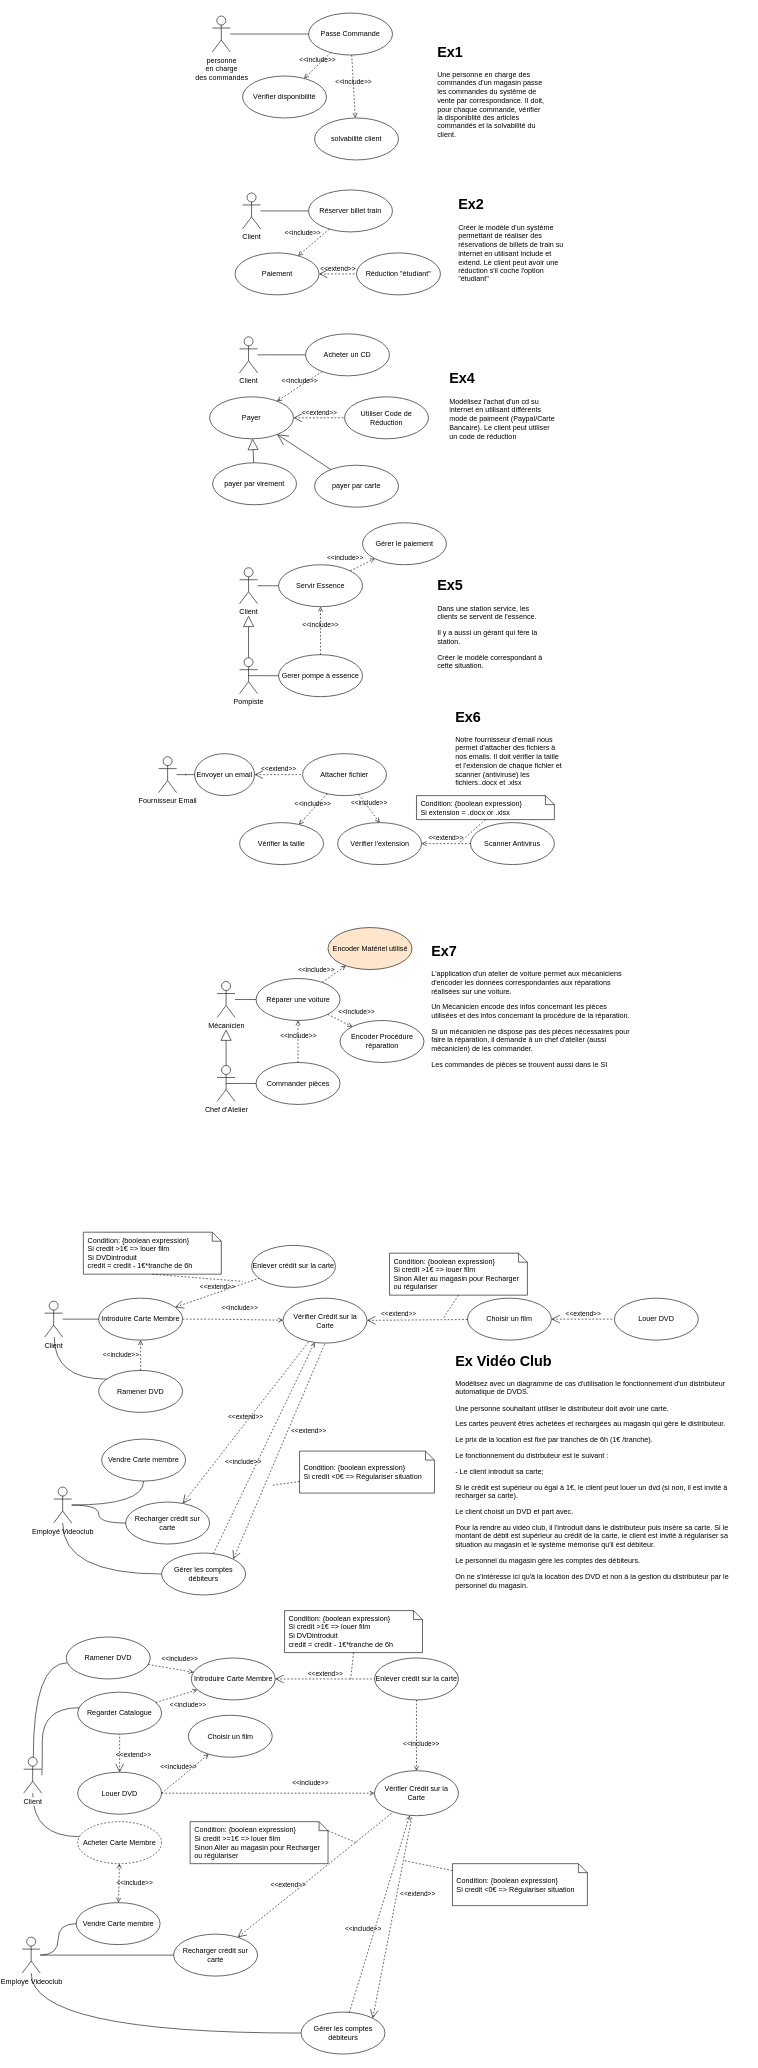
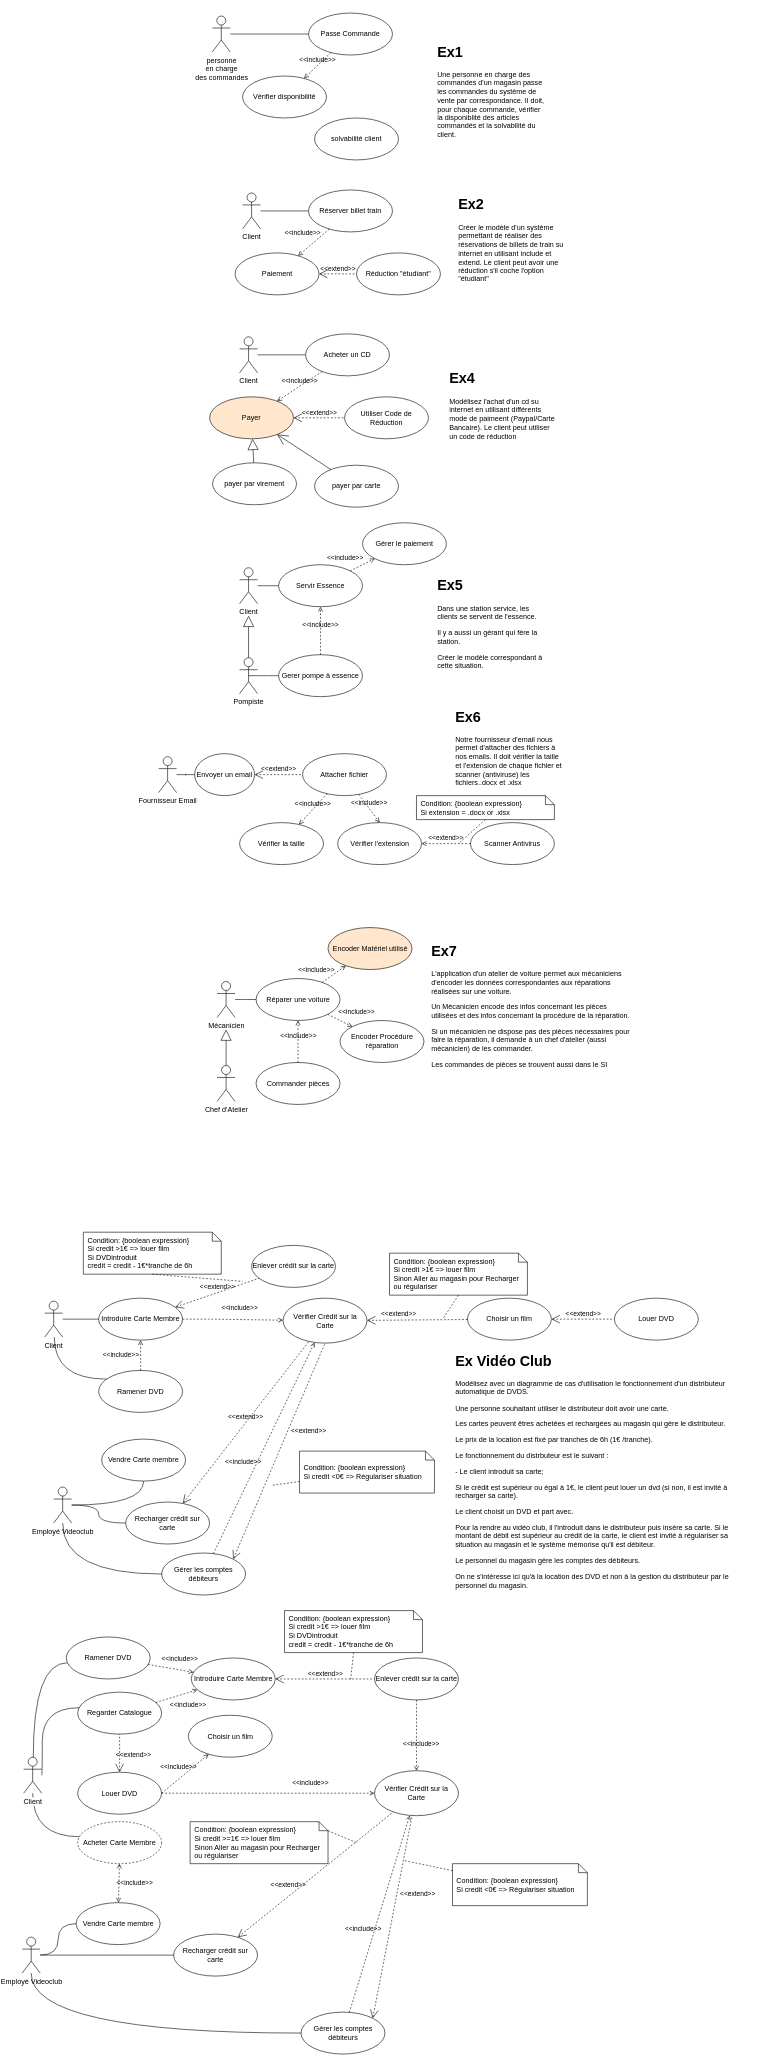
- <mxCell id="8" value="&amp;lt;&amp;lt;include&amp;gt;&amp;gt;" style="edgeStyle=none;html=1;endArrow=open;verticalAlign=bottom;dashed=1;labelBackgroundColor=none;" parent="1" source="4" target="6" edge="1"><mxGeometry width="160" relative="1" as="geometry"><mxPoint x="388" y="305" as="sourcePoint" /><mxPoint x="548" y="305" as="targetPoint" /></mxGeometry></mxCell>
- <mxCell id="21" value="Payer" style="ellipse;whiteSpace=wrap;html=1;" parent="1" vertex="1"><mxGeometry x="333" y="660" width="140" height="70" as="geometry" /></mxCell>
+ <mxCell id="21" value="Payer" style="ellipse;whiteSpace=wrap;html=1;fillColor=#ffe6cc;" parent="1" vertex="1"><mxGeometry x="333" y="660" width="140" height="70" as="geometry" /></mxCell>
- <mxCell id="56" style="edgeStyle=orthogonalEdgeStyle;curved=1;rounded=0;orthogonalLoop=1;jettySize=auto;html=1;entryX=0.5;entryY=0.5;entryDx=0;entryDy=0;entryPerimeter=0;endArrow=none;endFill=0;" parent="1" source="57" target="53" edge="1"><mxGeometry relative="1" as="geometry" /></mxCell>
